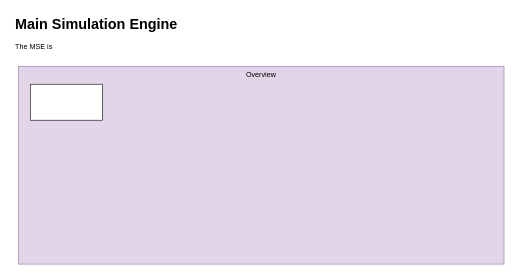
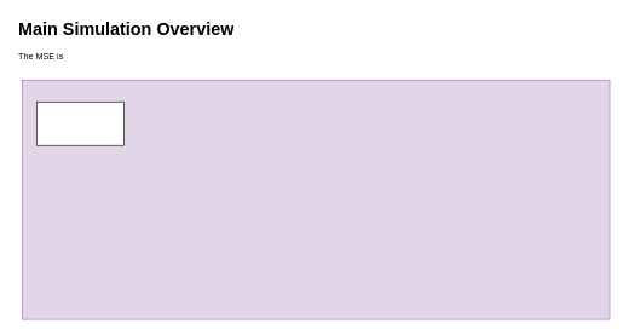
- <mxCell id="3" value="&lt;h1&gt;Main Simulation Engine&lt;br&gt;&lt;/h1&gt;&lt;p&gt;The MSE is &lt;br&gt;&lt;/p&gt;" style="text;html=1;strokeColor=none;fillColor=none;spacing=5;spacingTop=-20;whiteSpace=wrap;overflow=hidden;rounded=0;" vertex="1" parent="1"><mxGeometry x="20" y="20" width="840" height="120" as="geometry" /></mxCell>
+ <mxCell id="3" value="&lt;h1&gt;Main Simulation Overview&lt;br&gt;&lt;/h1&gt;&lt;p&gt;The MSE is &lt;br&gt;&lt;/p&gt;" style="text;html=1;strokeColor=none;fillColor=none;spacing=5;spacingTop=-20;whiteSpace=wrap;overflow=hidden;rounded=0;" vertex="1" parent="1"><mxGeometry x="20" y="20" width="840" height="120" as="geometry" /></mxCell>
- <mxCell id="4" value="Overview" style="text;html=1;strokeColor=none;fillColor=none;align=center;verticalAlign=middle;whiteSpace=wrap;rounded=0;" vertex="1" parent="1"><mxGeometry x="30" y="110" width="810" height="30" as="geometry" /></mxCell>
